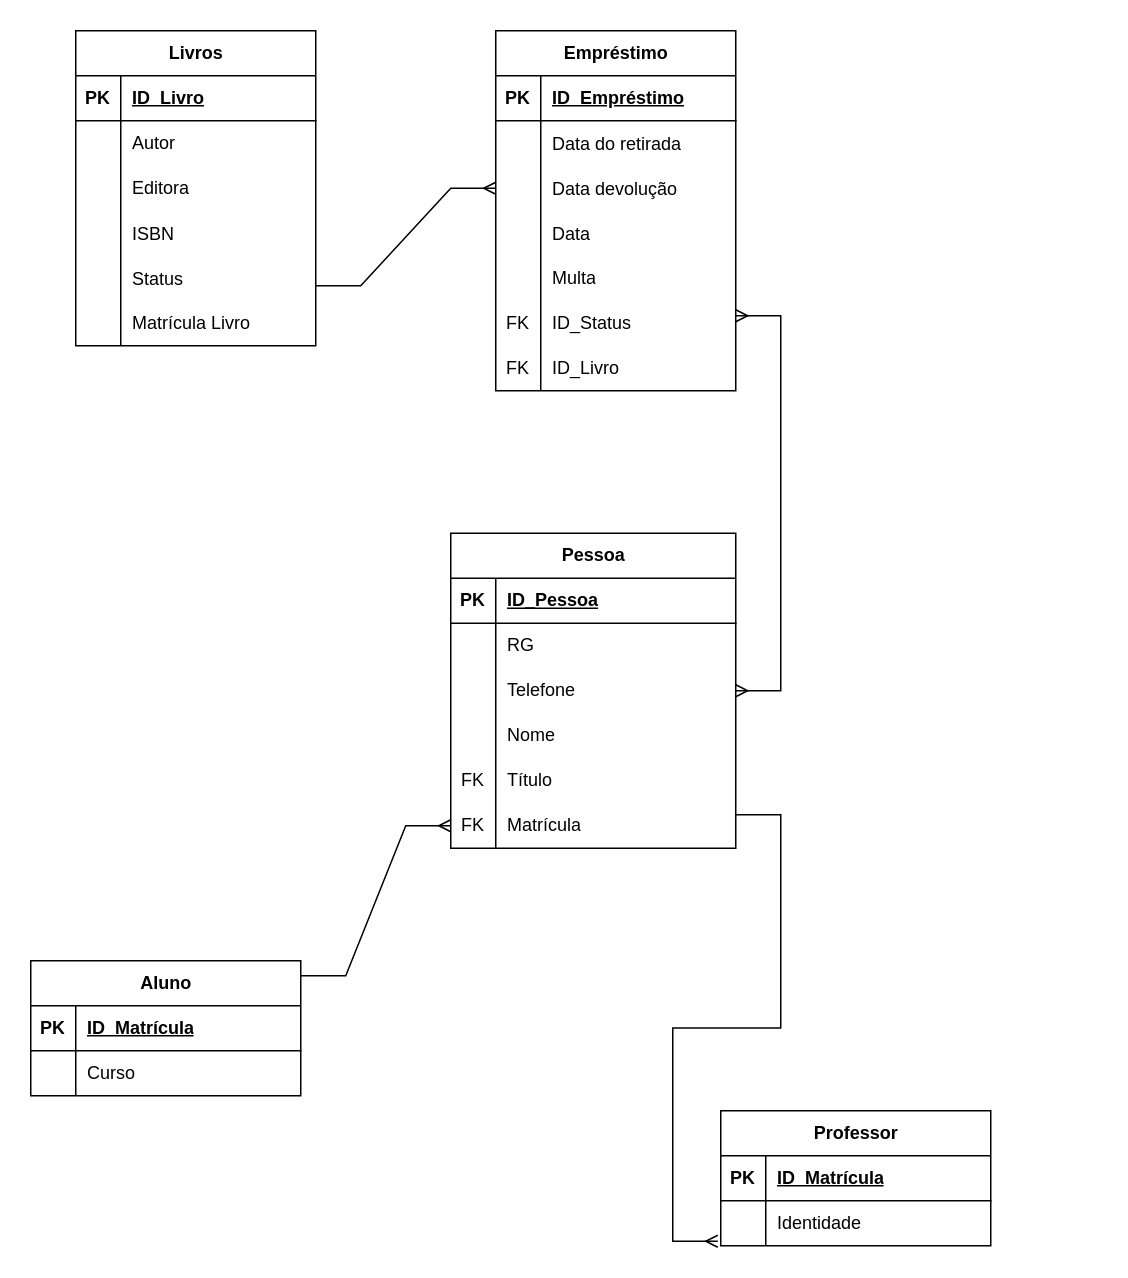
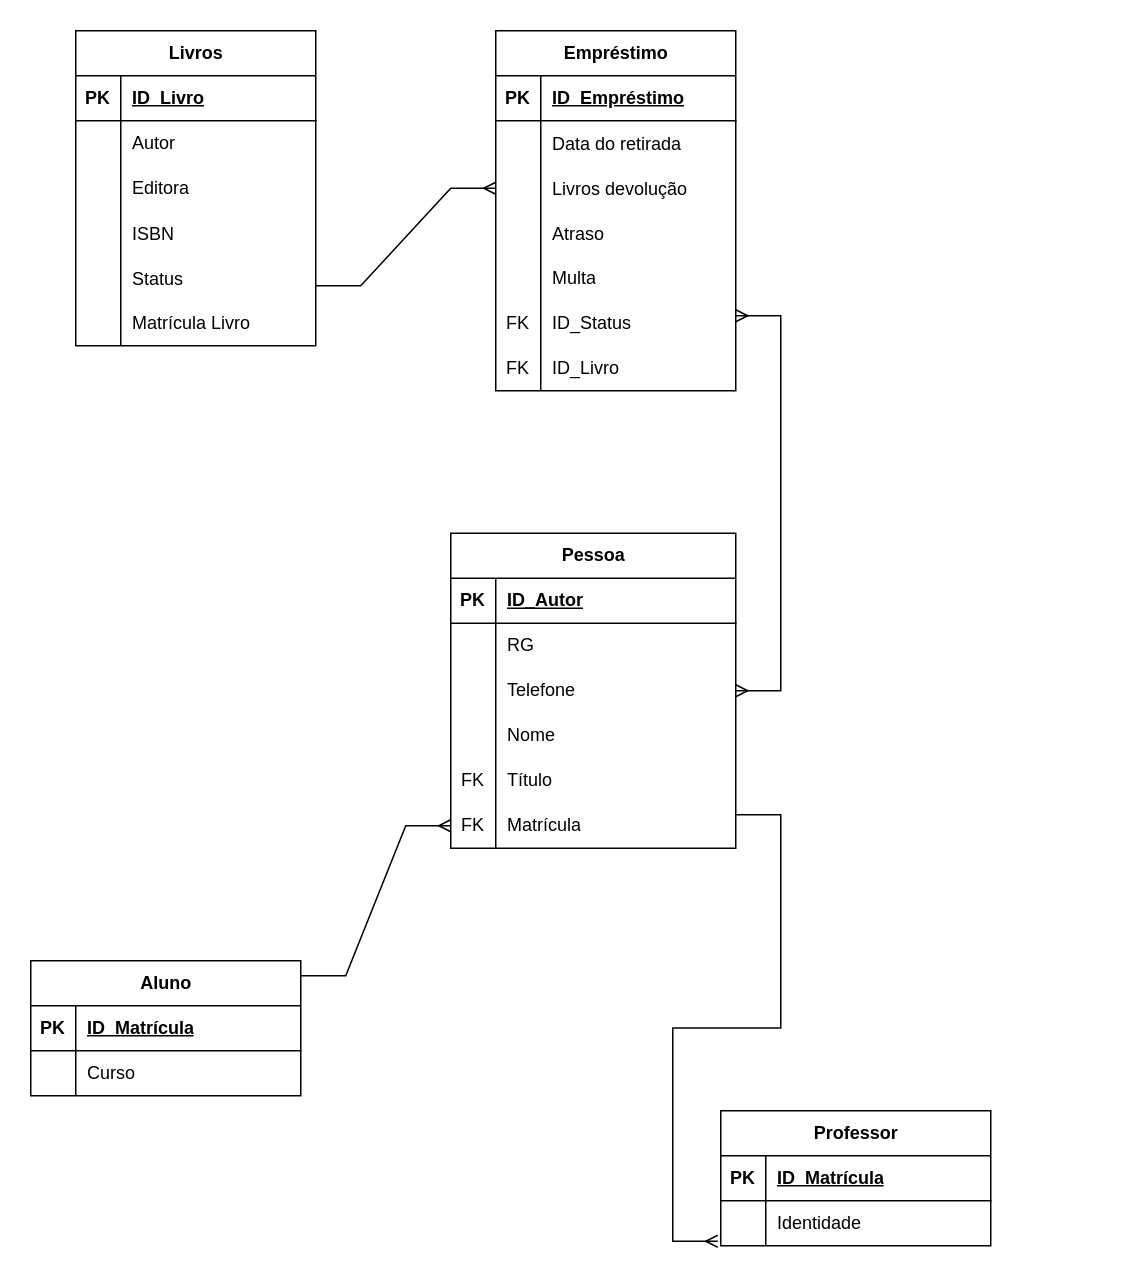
- <mxCell id="44" value="Data devolução" style="shape=partialRectangle;connectable=0;fillColor=none;top=0;left=0;bottom=0;right=0;align=left;spacingLeft=6;overflow=hidden;" vertex="1" parent="42"><mxGeometry x="30" width="130" height="30" as="geometry"><mxRectangle width="130" height="30" as="alternateBounds" /></mxGeometry></mxCell>
+ <mxCell id="44" value="Livros devolução" style="shape=partialRectangle;connectable=0;fillColor=none;top=0;left=0;bottom=0;right=0;align=left;spacingLeft=6;overflow=hidden;" vertex="1" parent="42"><mxGeometry x="30" width="130" height="30" as="geometry"><mxRectangle width="130" height="30" as="alternateBounds" /></mxGeometry></mxCell>
- <mxCell id="47" value="Data" style="shape=partialRectangle;connectable=0;fillColor=none;top=0;left=0;bottom=0;right=0;align=left;spacingLeft=6;overflow=hidden;" vertex="1" parent="45"><mxGeometry x="30" width="130" height="30" as="geometry"><mxRectangle width="130" height="30" as="alternateBounds" /></mxGeometry></mxCell>
+ <mxCell id="47" value="Atraso" style="shape=partialRectangle;connectable=0;fillColor=none;top=0;left=0;bottom=0;right=0;align=left;spacingLeft=6;overflow=hidden;" vertex="1" parent="45"><mxGeometry x="30" width="130" height="30" as="geometry"><mxRectangle width="130" height="30" as="alternateBounds" /></mxGeometry></mxCell>
- <mxCell id="60" value="ID_Pessoa" style="shape=partialRectangle;connectable=0;fillColor=none;top=0;left=0;bottom=0;right=0;align=left;spacingLeft=6;fontStyle=5;overflow=hidden;whiteSpace=wrap;html=1;" vertex="1" parent="58"><mxGeometry x="30" width="160" height="30" as="geometry"><mxRectangle width="160" height="30" as="alternateBounds" /></mxGeometry></mxCell>
+ <mxCell id="60" value="ID_Autor" style="shape=partialRectangle;connectable=0;fillColor=none;top=0;left=0;bottom=0;right=0;align=left;spacingLeft=6;fontStyle=5;overflow=hidden;whiteSpace=wrap;html=1;" vertex="1" parent="58"><mxGeometry x="30" width="160" height="30" as="geometry"><mxRectangle width="160" height="30" as="alternateBounds" /></mxGeometry></mxCell>
